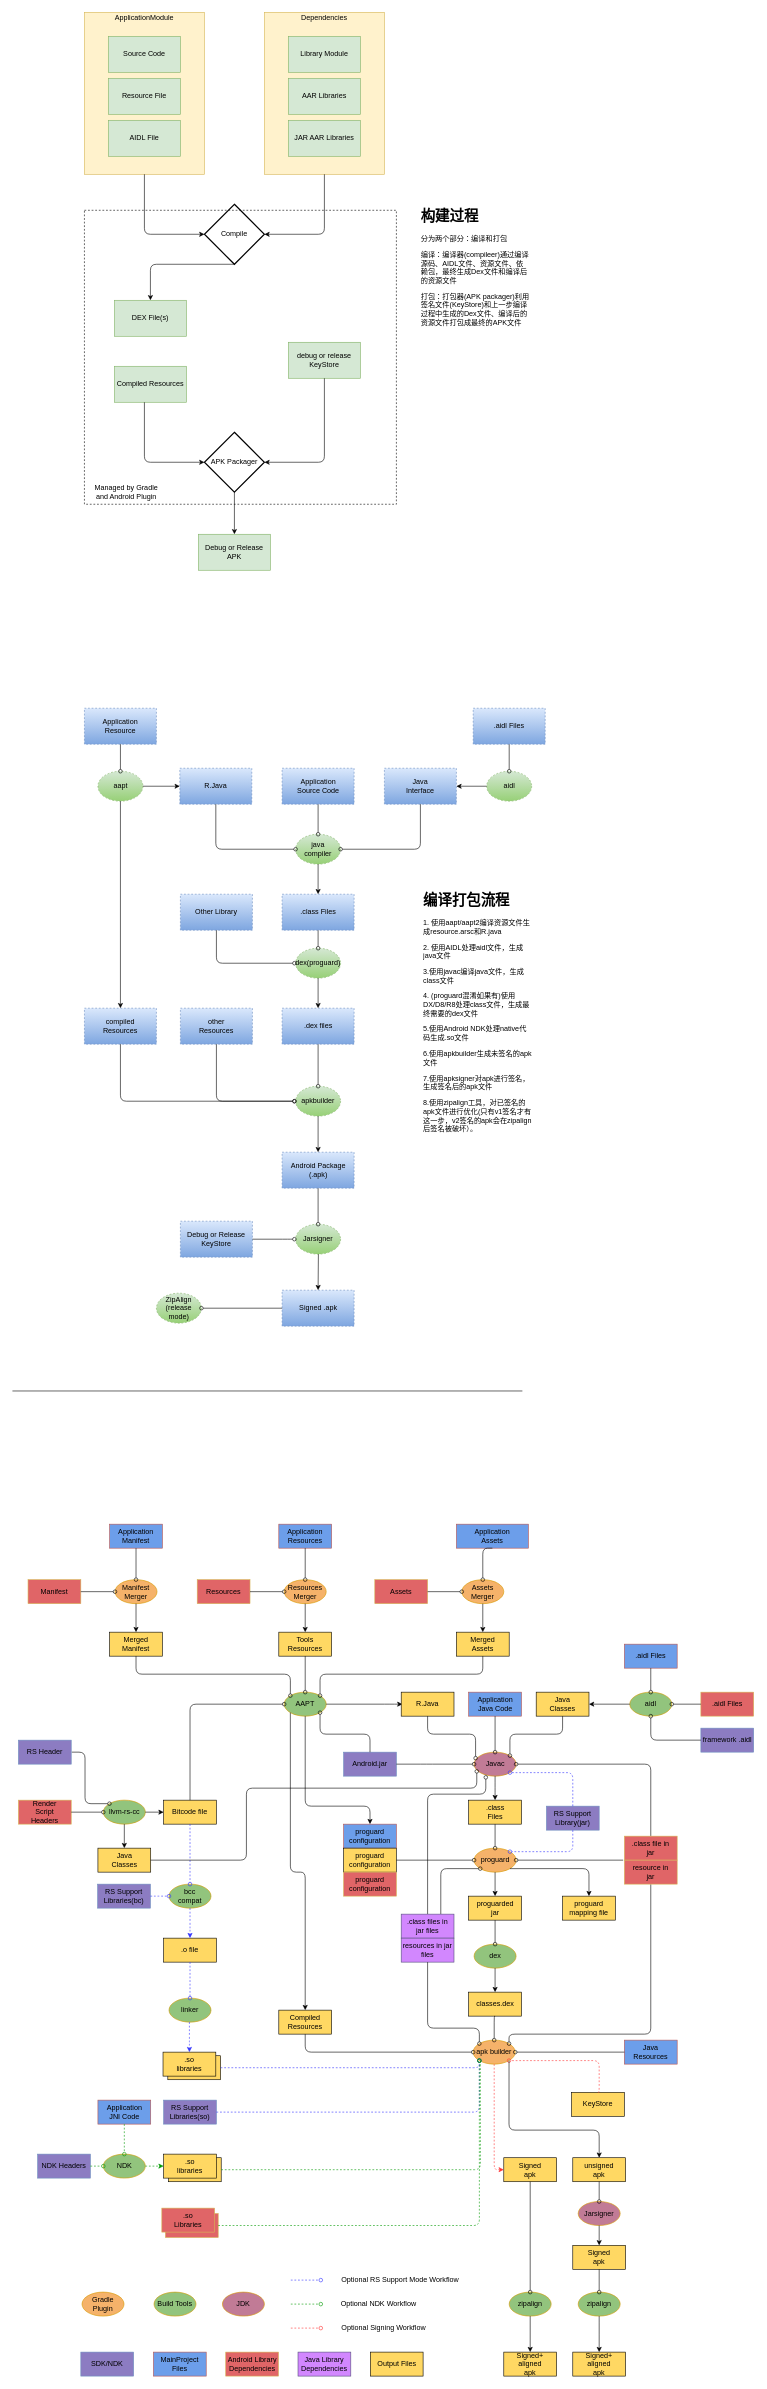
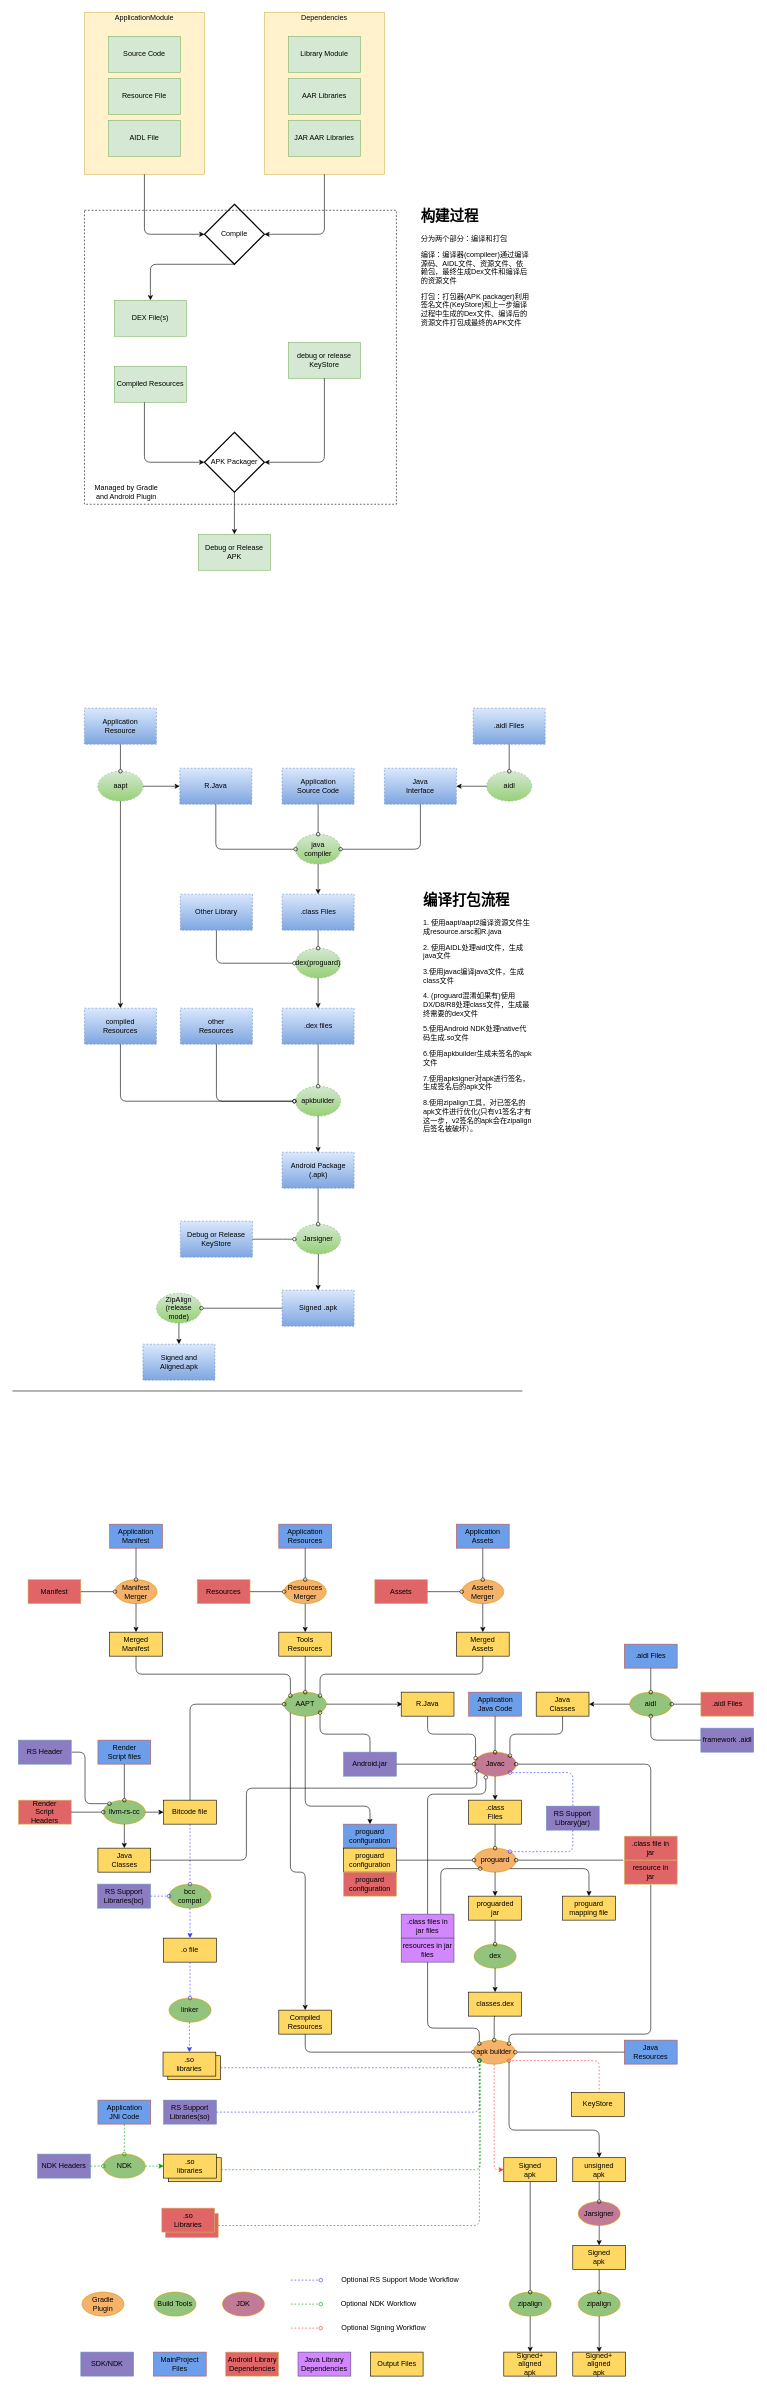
+ <mxCell id="68" value="" style="edgeStyle=segmentEdgeStyle;endArrow=classic;html=1;entryX=0.5;entryY=0;entryDx=0;entryDy=0;exitX=0.5;exitY=1;exitDx=0;exitDy=0;" parent="1" source="46" target="47" edge="1"><mxGeometry width="50" height="50" relative="1" as="geometry"><mxPoint x="130" y="2240" as="sourcePoint" /><mxPoint x="180" y="2190" as="targetPoint" /></mxGeometry></mxCell>
+ <mxCell id="47" value="Signed and Aligned.apk" style="rounded=0;whiteSpace=wrap;html=1;dashed=1;fillColor=#dae8fc;gradientColor=#7ea6e0;strokeColor=#6c8ebf;" parent="1" vertex="1"><mxGeometry x="237.5" y="2240" width="120" height="60" as="geometry" /></mxCell>
- <mxCell id="86" value="Application&lt;br&gt;Assets" style="rounded=0;whiteSpace=wrap;html=1;fillColor=#6C9EEA;strokeColor=#b85450;" parent="1" vertex="1"><mxGeometry x="760" y="2540" width="120" height="40" as="geometry" /></mxCell>
+ <mxCell id="86" value="Application&lt;br&gt;Assets" style="rounded=0;whiteSpace=wrap;html=1;fillColor=#6C9EEA;strokeColor=#b85450;" parent="1" vertex="1"><mxGeometry x="760" y="2540" width="88" height="40" as="geometry" /></mxCell>
+ <mxCell id="105" value="Render&lt;br&gt;Script files" style="rounded=0;whiteSpace=wrap;html=1;fillColor=#6C9EEA;strokeColor=#b85450;" parent="1" vertex="1"><mxGeometry x="162.5" y="2900" width="88" height="40" as="geometry" /></mxCell>
+ <mxCell id="114" value="" style="edgeStyle=segmentEdgeStyle;endArrow=oval;html=1;exitX=0.5;exitY=1;exitDx=0;exitDy=0;entryX=0.5;entryY=0;entryDx=0;entryDy=0;endFill=0;" parent="1" source="105" target="107" edge="1"><mxGeometry width="50" height="50" relative="1" as="geometry"><mxPoint x="-170" y="2950" as="sourcePoint" /><mxPoint x="-80" y="2990" as="targetPoint" /></mxGeometry></mxCell>
